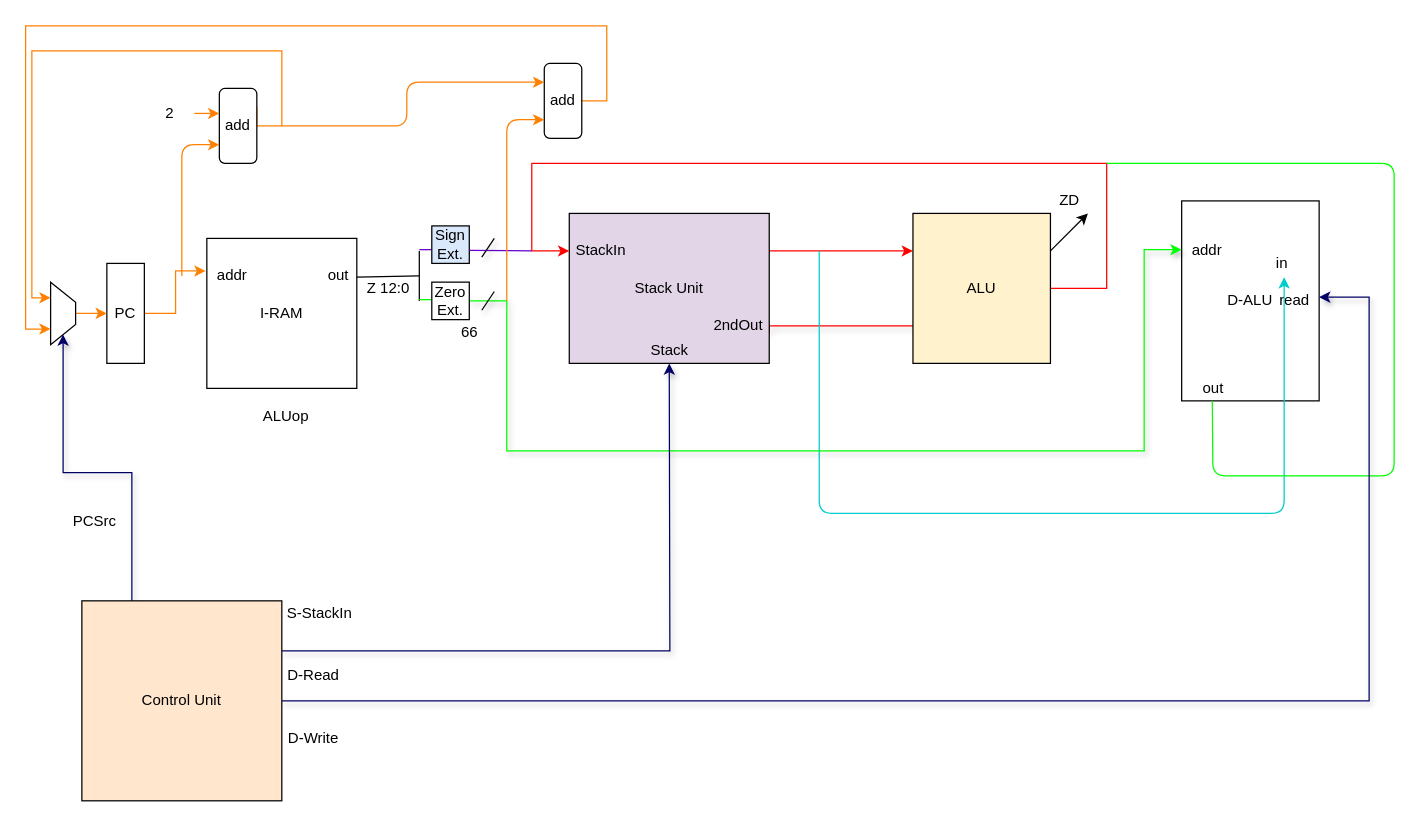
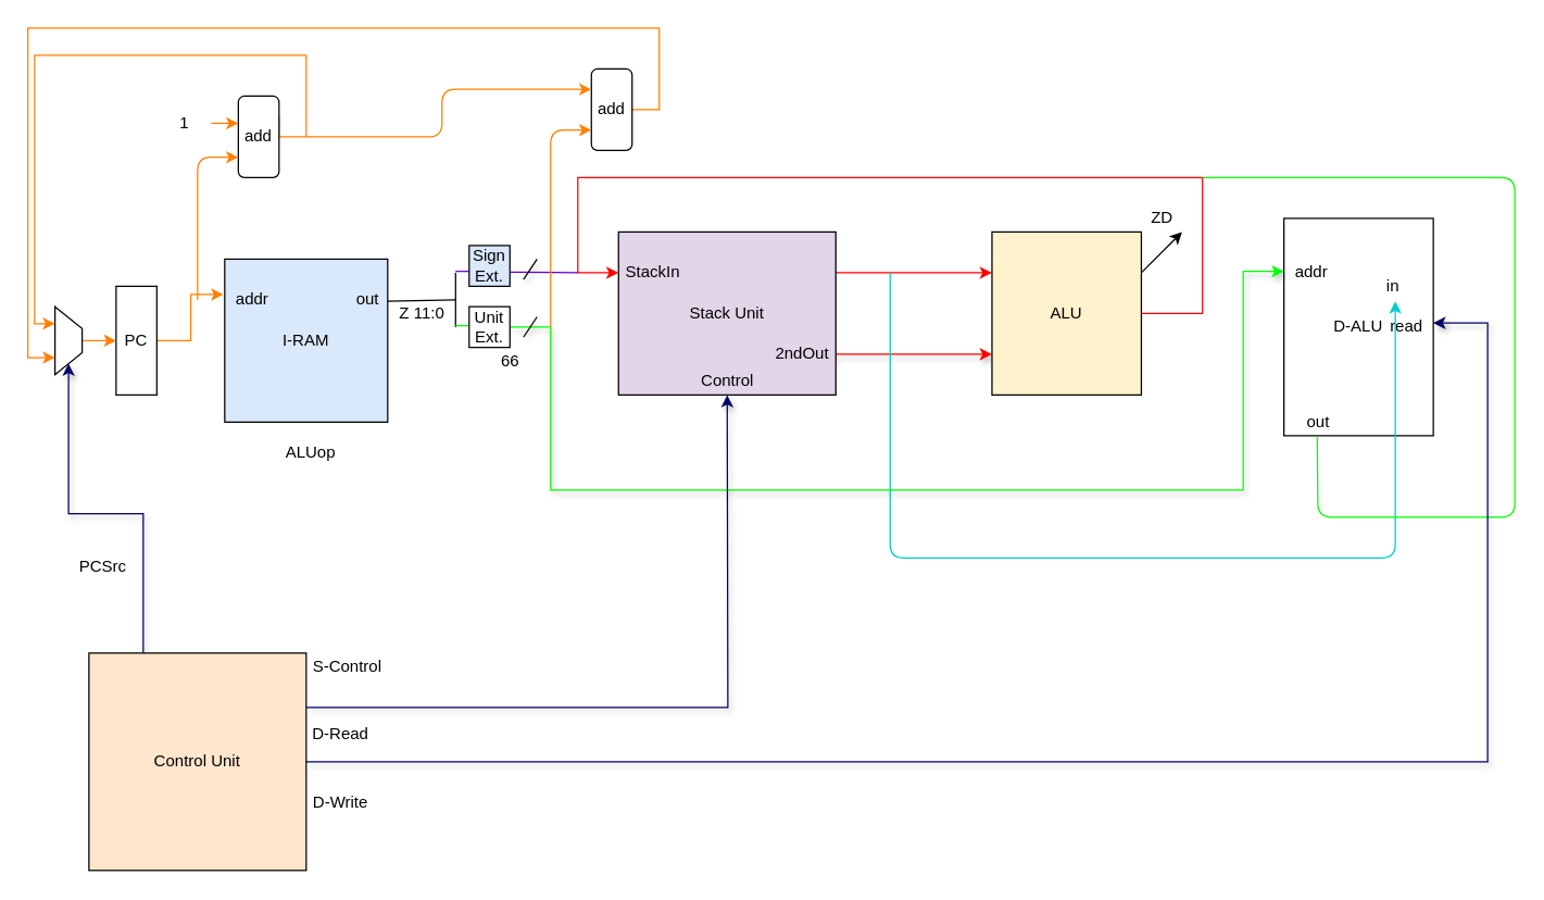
- <mxCell id="40" value="2" style="text;html=1;resizable=0;autosize=1;align=center;verticalAlign=middle;points=[];fillColor=none;strokeColor=none;rounded=0;" parent="1" vertex="1"><mxGeometry x="125" y="80" width="20" height="20" as="geometry" /></mxCell>
+ <mxCell id="40" value="1" style="text;html=1;resizable=0;autosize=1;align=center;verticalAlign=middle;points=[];fillColor=none;strokeColor=none;rounded=0;" parent="1" vertex="1"><mxGeometry x="125" y="80" width="20" height="20" as="geometry" /></mxCell>
- <mxCell id="33" value="Z 12:0" style="text;html=1;resizable=0;autosize=1;align=center;verticalAlign=middle;points=[];fillColor=none;strokeColor=none;rounded=0;" parent="1" vertex="1"><mxGeometry x="285" y="220" width="50" height="20" as="geometry" /></mxCell>
+ <mxCell id="33" value="Z 11:0" style="text;html=1;resizable=0;autosize=1;align=center;verticalAlign=middle;points=[];fillColor=none;strokeColor=none;rounded=0;" parent="1" vertex="1"><mxGeometry x="285" y="220" width="50" height="20" as="geometry" /></mxCell>
- <mxCell id="31" value="Zero&lt;br&gt;Ext." style="rounded=0;whiteSpace=wrap;html=1;" parent="1" vertex="1"><mxGeometry x="345" y="225" width="30" height="30" as="geometry" /></mxCell>
+ <mxCell id="31" value="Unit&lt;br&gt;Ext." style="rounded=0;whiteSpace=wrap;html=1;" parent="1" vertex="1"><mxGeometry x="345" y="225" width="30" height="30" as="geometry" /></mxCell>
- <mxCell id="2" value="I-RAM" style="whiteSpace=wrap;html=1;aspect=fixed;" parent="1" vertex="1"><mxGeometry x="165" y="190" width="120" height="120" as="geometry" /></mxCell>
+ <mxCell id="2" value="I-RAM" style="whiteSpace=wrap;html=1;aspect=fixed;fillColor=#dae8fc;" parent="1" vertex="1"><mxGeometry x="165" y="190" width="120" height="120" as="geometry" /></mxCell>
- <mxCell id="11" style="edgeStyle=orthogonalEdgeStyle;rounded=0;orthogonalLoop=1;jettySize=auto;html=1;exitX=1;exitY=0.75;exitDx=0;exitDy=0;entryX=0;entryY=0.75;entryDx=0;entryDy=0;strokeColor=#FF0000;shadow=1;endArrow=none;" parent="1" source="27" target="14" edge="1"><mxGeometry relative="1" as="geometry"><Array as="points"><mxPoint x="615" y="260" /></Array></mxGeometry></mxCell>
+ <mxCell id="11" style="edgeStyle=orthogonalEdgeStyle;rounded=0;orthogonalLoop=1;jettySize=auto;html=1;exitX=1;exitY=0.75;exitDx=0;exitDy=0;entryX=0;entryY=0.75;entryDx=0;entryDy=0;strokeColor=#FF0000;shadow=1;" parent="1" source="27" target="14" edge="1"><mxGeometry relative="1" as="geometry"><Array as="points"><mxPoint x="615" y="260" /></Array></mxGeometry></mxCell>
- <mxCell id="18" value="Stack" style="text;html=1;align=center;verticalAlign=middle;resizable=0;points=[];autosize=1;" parent="1" vertex="1"><mxGeometry x="510" y="270" width="50" height="20" as="geometry" /></mxCell>
+ <mxCell id="18" value="Control" style="text;html=1;align=center;verticalAlign=middle;resizable=0;points=[];autosize=1;" parent="1" vertex="1"><mxGeometry x="510" y="270" width="50" height="20" as="geometry" /></mxCell>
- <mxCell id="48" value="S-StackIn" style="text;html=1;resizable=0;autosize=1;align=center;verticalAlign=middle;points=[];fillColor=none;strokeColor=none;rounded=0;" parent="1" vertex="1"><mxGeometry x="220" y="480" width="70" height="20" as="geometry" /></mxCell>
+ <mxCell id="48" value="S-Control" style="text;html=1;resizable=0;autosize=1;align=center;verticalAlign=middle;points=[];fillColor=none;strokeColor=none;rounded=0;" parent="1" vertex="1"><mxGeometry x="220" y="480" width="70" height="20" as="geometry" /></mxCell>
